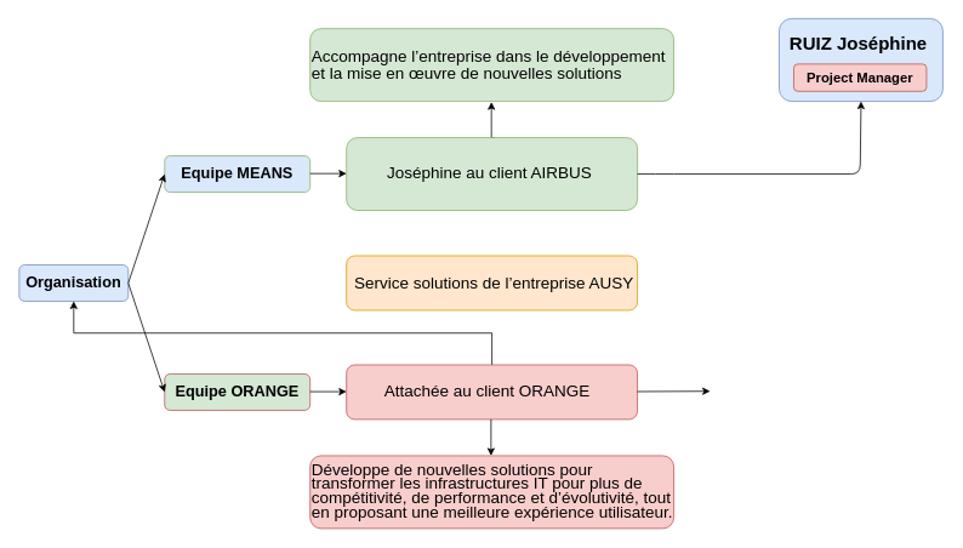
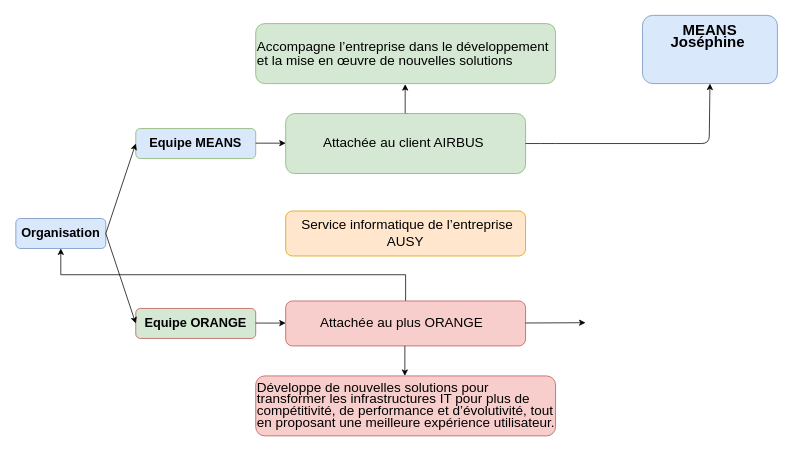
- <mxCell id="19" value="&lt;span style=&quot;line-height: 103% ; font-family: &amp;#34;calibri&amp;#34; , sans-serif&quot;&gt;&lt;font style=&quot;font-size: 20px&quot;&gt;&lt;b&gt;RUIZ Joséphine&amp;nbsp;&lt;br&gt;&lt;br&gt;&lt;br&gt;&lt;/b&gt;&lt;/font&gt;&lt;/span&gt;" style="rounded=1;whiteSpace=wrap;html=1;strokeColor=#6c8ebf;fillColor=#dae8fc;" vertex="1" parent="1"><mxGeometry x="856" y="20" width="180" height="91" as="geometry" /></mxCell>
+ <mxCell id="19" value="&lt;span style=&quot;line-height: 103% ; font-family: &amp;#34;calibri&amp;#34; , sans-serif&quot;&gt;&lt;font style=&quot;font-size: 20px&quot;&gt;&lt;b&gt;MEANS Joséphine&amp;nbsp;&lt;br&gt;&lt;br&gt;&lt;br&gt;&lt;/b&gt;&lt;/font&gt;&lt;/span&gt;" style="rounded=1;whiteSpace=wrap;html=1;strokeColor=#6c8ebf;fillColor=#dae8fc;" vertex="1" parent="1"><mxGeometry x="856" y="20" width="180" height="91" as="geometry" /></mxCell>
- <mxCell id="20" value="&lt;font style=&quot;font-size: 15px&quot;&gt;&lt;b&gt;Project Manager&lt;/b&gt;&lt;/font&gt;" style="rounded=1;whiteSpace=wrap;html=1;strokeColor=#b85450;fillColor=#f8cecc;" vertex="1" parent="1"><mxGeometry x="872" y="70" width="146" height="30" as="geometry" /></mxCell>
- <mxCell id="9" value="&lt;span style=&quot;line-height: 103% ; font-family: &amp;#34;calibri&amp;#34; , sans-serif&quot;&gt;&lt;font style=&quot;font-size: 18px&quot;&gt;Joséphine au client AIRBUS&amp;nbsp;&lt;br&gt;&lt;/font&gt;&lt;/span&gt;" style="rounded=1;whiteSpace=wrap;html=1;fillColor=#d5e8d4;strokeColor=#82b366;" vertex="1" parent="1"><mxGeometry x="380" y="151" width="320" height="80" as="geometry" /></mxCell>
+ <mxCell id="9" value="&lt;span style=&quot;line-height: 103% ; font-family: &amp;#34;calibri&amp;#34; , sans-serif&quot;&gt;&lt;font style=&quot;font-size: 18px&quot;&gt;Attachée au client AIRBUS&amp;nbsp;&lt;br&gt;&lt;/font&gt;&lt;/span&gt;" style="rounded=1;whiteSpace=wrap;html=1;fillColor=#d5e8d4;strokeColor=#82b366;" vertex="1" parent="1"><mxGeometry x="380" y="151" width="320" height="80" as="geometry" /></mxCell>
- <mxCell id="13" value="&lt;span style=&quot;font-family: &amp;#34;calibri&amp;#34; , sans-serif ; font-size: 18px&quot;&gt;&amp;nbsp;Service solutions de l’entreprise AUSY&lt;/span&gt;" style="rounded=1;whiteSpace=wrap;html=1;strokeColor=#d79b00;fillColor=#ffe6cc;" vertex="1" parent="1"><mxGeometry x="380" y="281" width="320" height="60" as="geometry" /></mxCell>
+ <mxCell id="13" value="&lt;span style=&quot;font-family: &amp;#34;calibri&amp;#34; , sans-serif ; font-size: 18px&quot;&gt;&amp;nbsp;Service informatique de l’entreprise AUSY&lt;/span&gt;" style="rounded=1;whiteSpace=wrap;html=1;strokeColor=#d79b00;fillColor=#ffe6cc;" vertex="1" parent="1"><mxGeometry x="380" y="281" width="320" height="60" as="geometry" /></mxCell>
- <mxCell id="12" value="&lt;span style=&quot;line-height: 103% ; font-family: &amp;#34;calibri&amp;#34; , sans-serif&quot;&gt;&lt;font style=&quot;font-size: 18px&quot;&gt;&lt;br&gt;Attachée au client ORANGE&amp;nbsp;&amp;nbsp;&lt;br&gt;&lt;br&gt;&lt;/font&gt;&lt;/span&gt;" style="rounded=1;whiteSpace=wrap;html=1;fillColor=#f8cecc;strokeColor=#b85450;" vertex="1" parent="1"><mxGeometry x="380" y="401" width="320" height="60" as="geometry" /></mxCell>
+ <mxCell id="12" value="&lt;span style=&quot;line-height: 103% ; font-family: &amp;#34;calibri&amp;#34; , sans-serif&quot;&gt;&lt;font style=&quot;font-size: 18px&quot;&gt;&lt;br&gt;Attachée au plus ORANGE&amp;nbsp;&amp;nbsp;&lt;br&gt;&lt;br&gt;&lt;/font&gt;&lt;/span&gt;" style="rounded=1;whiteSpace=wrap;html=1;fillColor=#f8cecc;strokeColor=#b85450;" vertex="1" parent="1"><mxGeometry x="380" y="401" width="320" height="60" as="geometry" /></mxCell>
